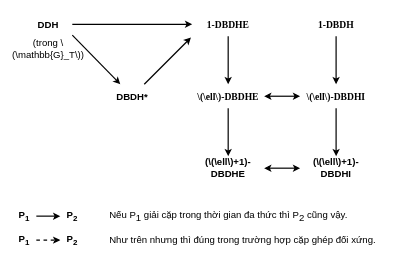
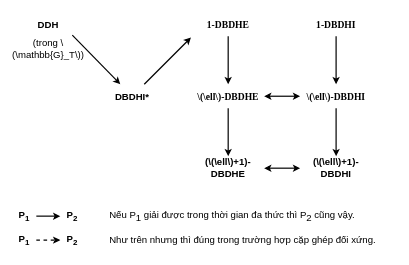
- <mxCell id="6" value="" style="edgeStyle=orthogonalEdgeStyle;rounded=0;orthogonalLoop=1;jettySize=auto;html=1;fontFamily=Tahoma;fontSize=16;strokeWidth=2;" parent="1" source="7" target="11" edge="1"><mxGeometry relative="1" as="geometry" /></mxCell>
- <mxCell id="12" value="1-DBDH" style="text;html=1;strokeColor=none;fillColor=none;align=center;verticalAlign=middle;whiteSpace=wrap;rounded=0;fontSize=16;fontStyle=1;fontFamily=Tahoma;" parent="1" vertex="1"><mxGeometry x="500" y="20" width="120" height="40" as="geometry" /></mxCell>
+ <mxCell id="12" value="1-DBDHI" style="text;html=1;strokeColor=none;fillColor=none;align=center;verticalAlign=middle;whiteSpace=wrap;rounded=0;fontSize=16;fontStyle=1;fontFamily=Tahoma;" parent="1" vertex="1"><mxGeometry x="500" y="20" width="120" height="40" as="geometry" /></mxCell>
- <mxCell id="2" value="DBDH*" style="text;html=1;strokeColor=none;fillColor=none;align=center;verticalAlign=middle;whiteSpace=wrap;rounded=0;fontSize=16;fontStyle=1" parent="1" vertex="1"><mxGeometry x="180" y="140" width="80" height="40" as="geometry" /></mxCell>
+ <mxCell id="2" value="DBDHI*" style="text;html=1;strokeColor=none;fillColor=none;align=center;verticalAlign=middle;whiteSpace=wrap;rounded=0;fontSize=16;fontStyle=1" parent="1" vertex="1"><mxGeometry x="180" y="140" width="80" height="40" as="geometry" /></mxCell>
- <mxCell id="24" value="Nếu P&lt;sub style=&quot;font-size: 16px&quot;&gt;1&lt;/sub&gt; giải cặp trong thời gian đa thức thì P&lt;sub style=&quot;font-size: 16px&quot;&gt;2&lt;/sub&gt; cũng vậy." style="text;html=1;strokeColor=none;fillColor=none;align=left;verticalAlign=middle;whiteSpace=wrap;rounded=0;fontSize=16;" parent="1" vertex="1"><mxGeometry x="180" y="340" width="480" height="40" as="geometry" /></mxCell>
+ <mxCell id="24" value="Nếu P&lt;sub style=&quot;font-size: 16px&quot;&gt;1&lt;/sub&gt; giải được trong thời gian đa thức thì P&lt;sub style=&quot;font-size: 16px&quot;&gt;2&lt;/sub&gt; cũng vậy." style="text;html=1;strokeColor=none;fillColor=none;align=left;verticalAlign=middle;whiteSpace=wrap;rounded=0;fontSize=16;" parent="1" vertex="1"><mxGeometry x="180" y="340" width="480" height="40" as="geometry" /></mxCell>
